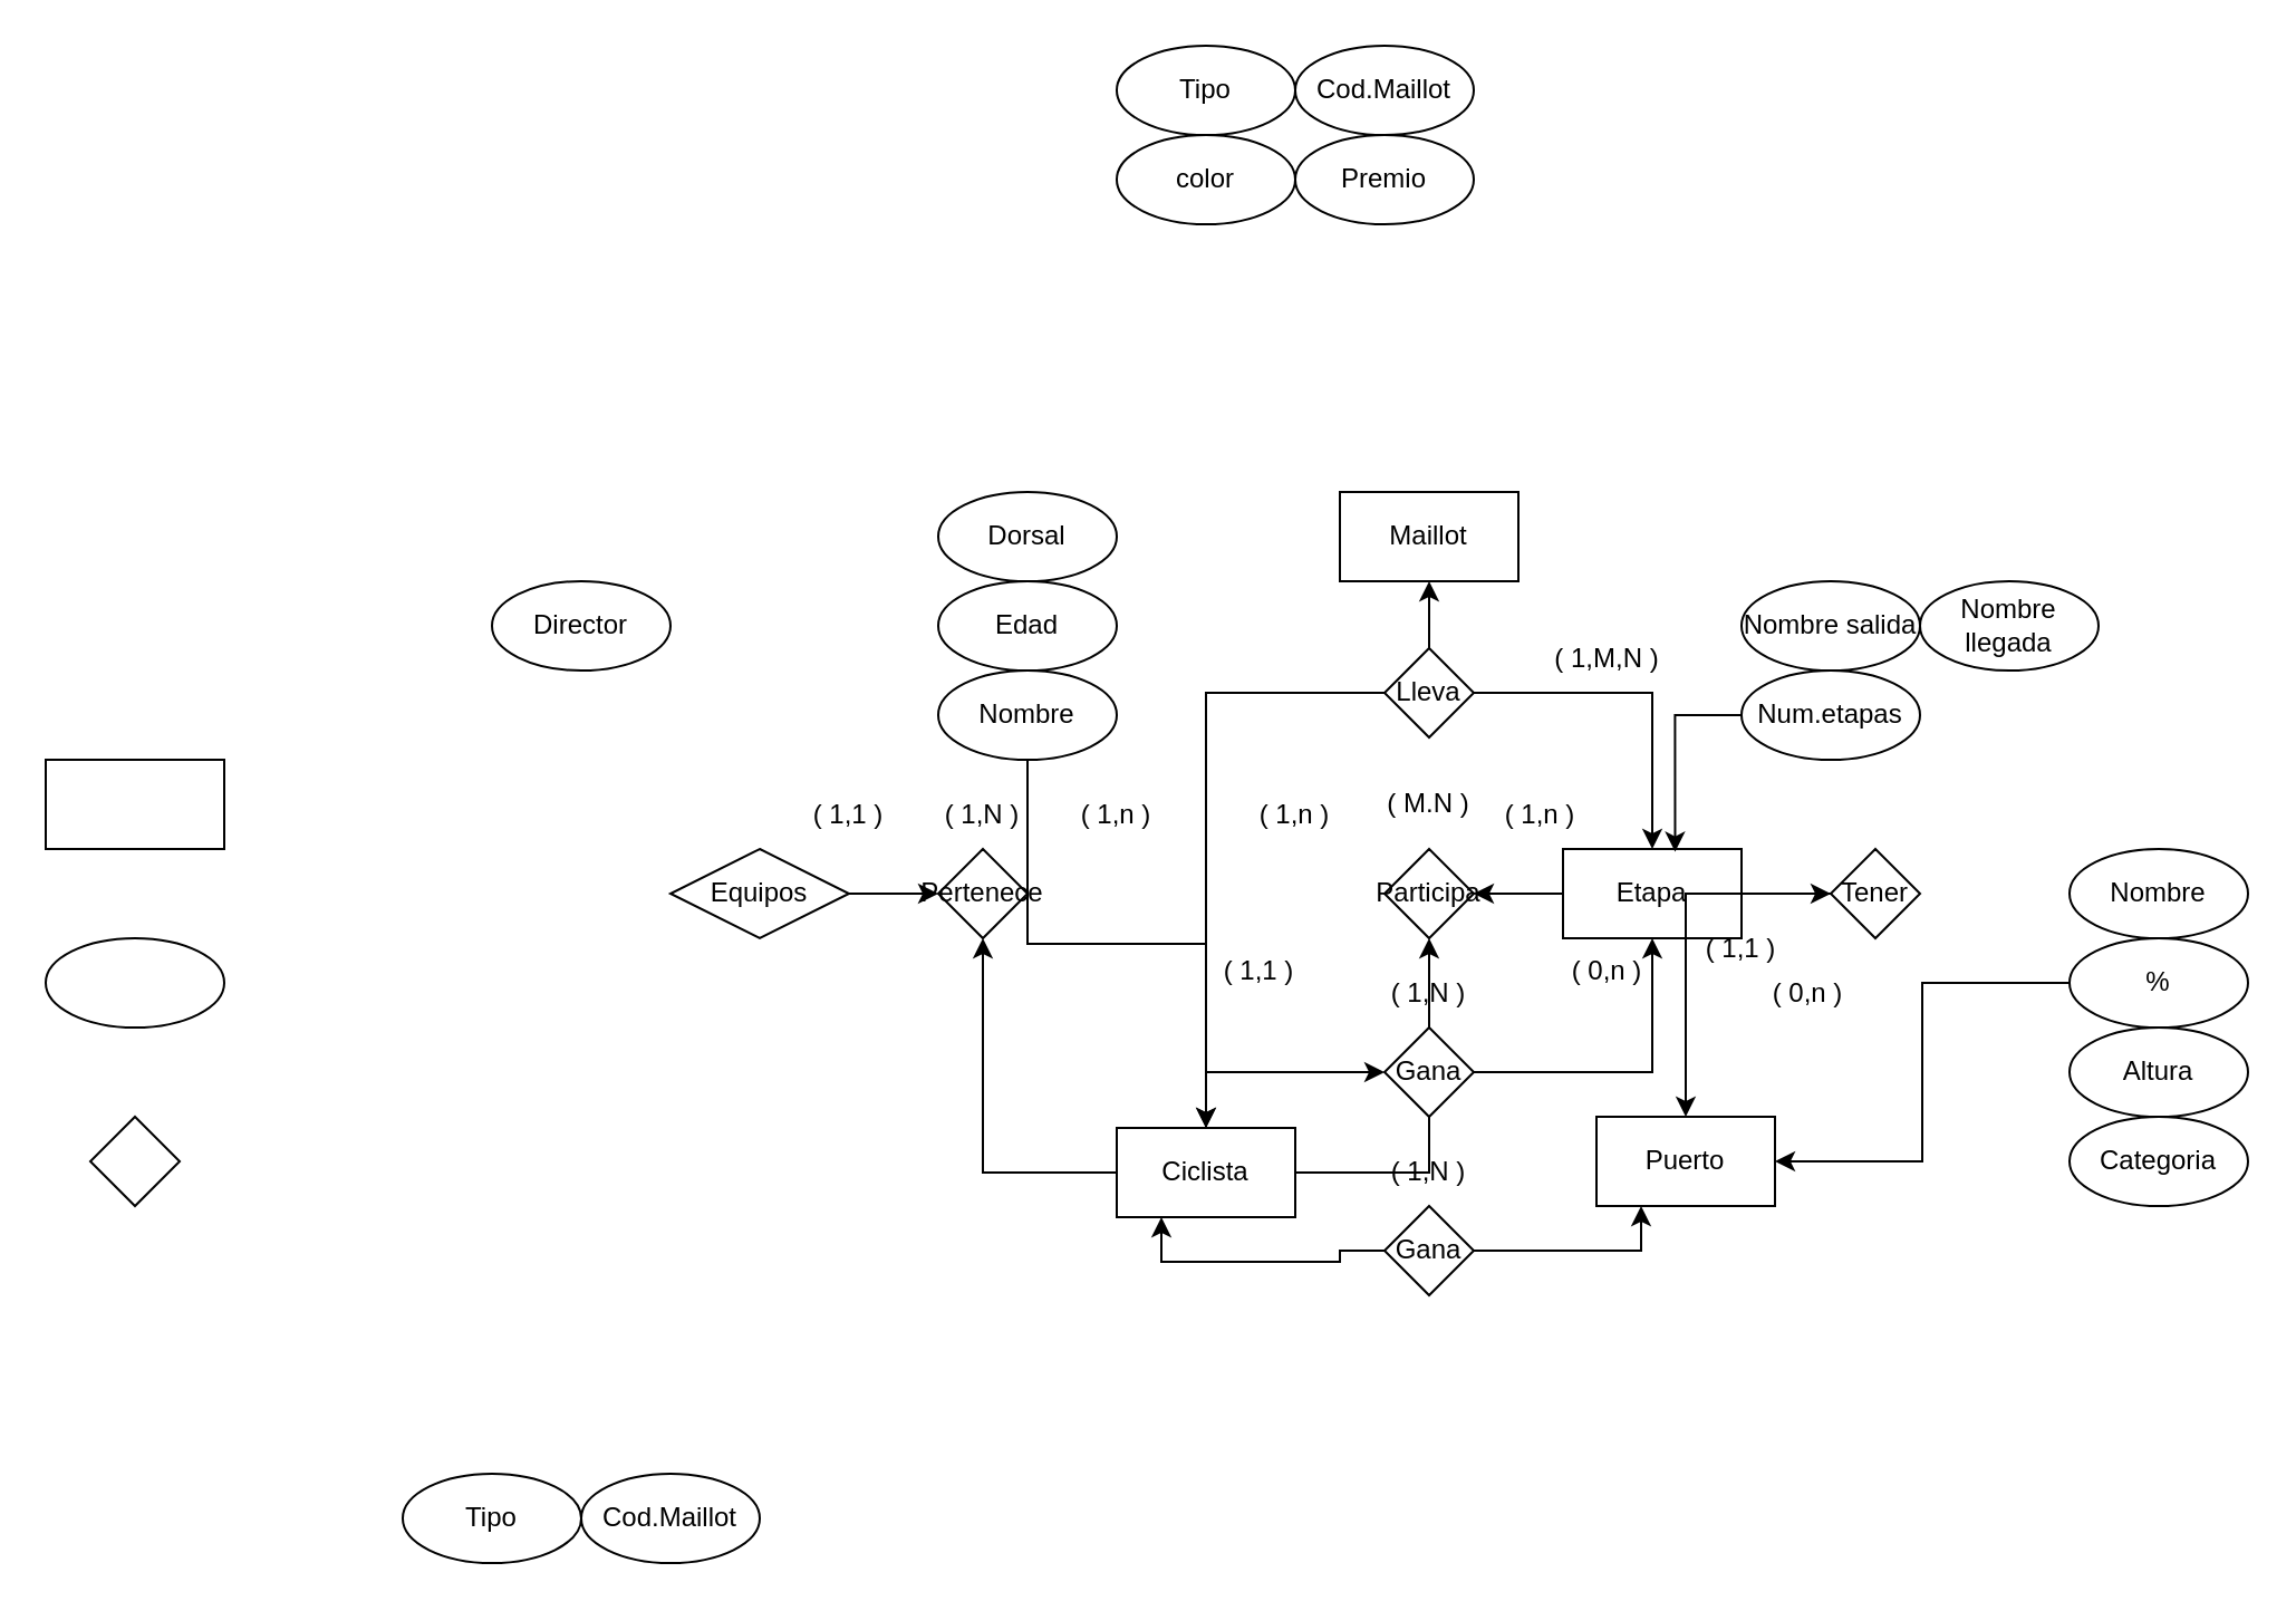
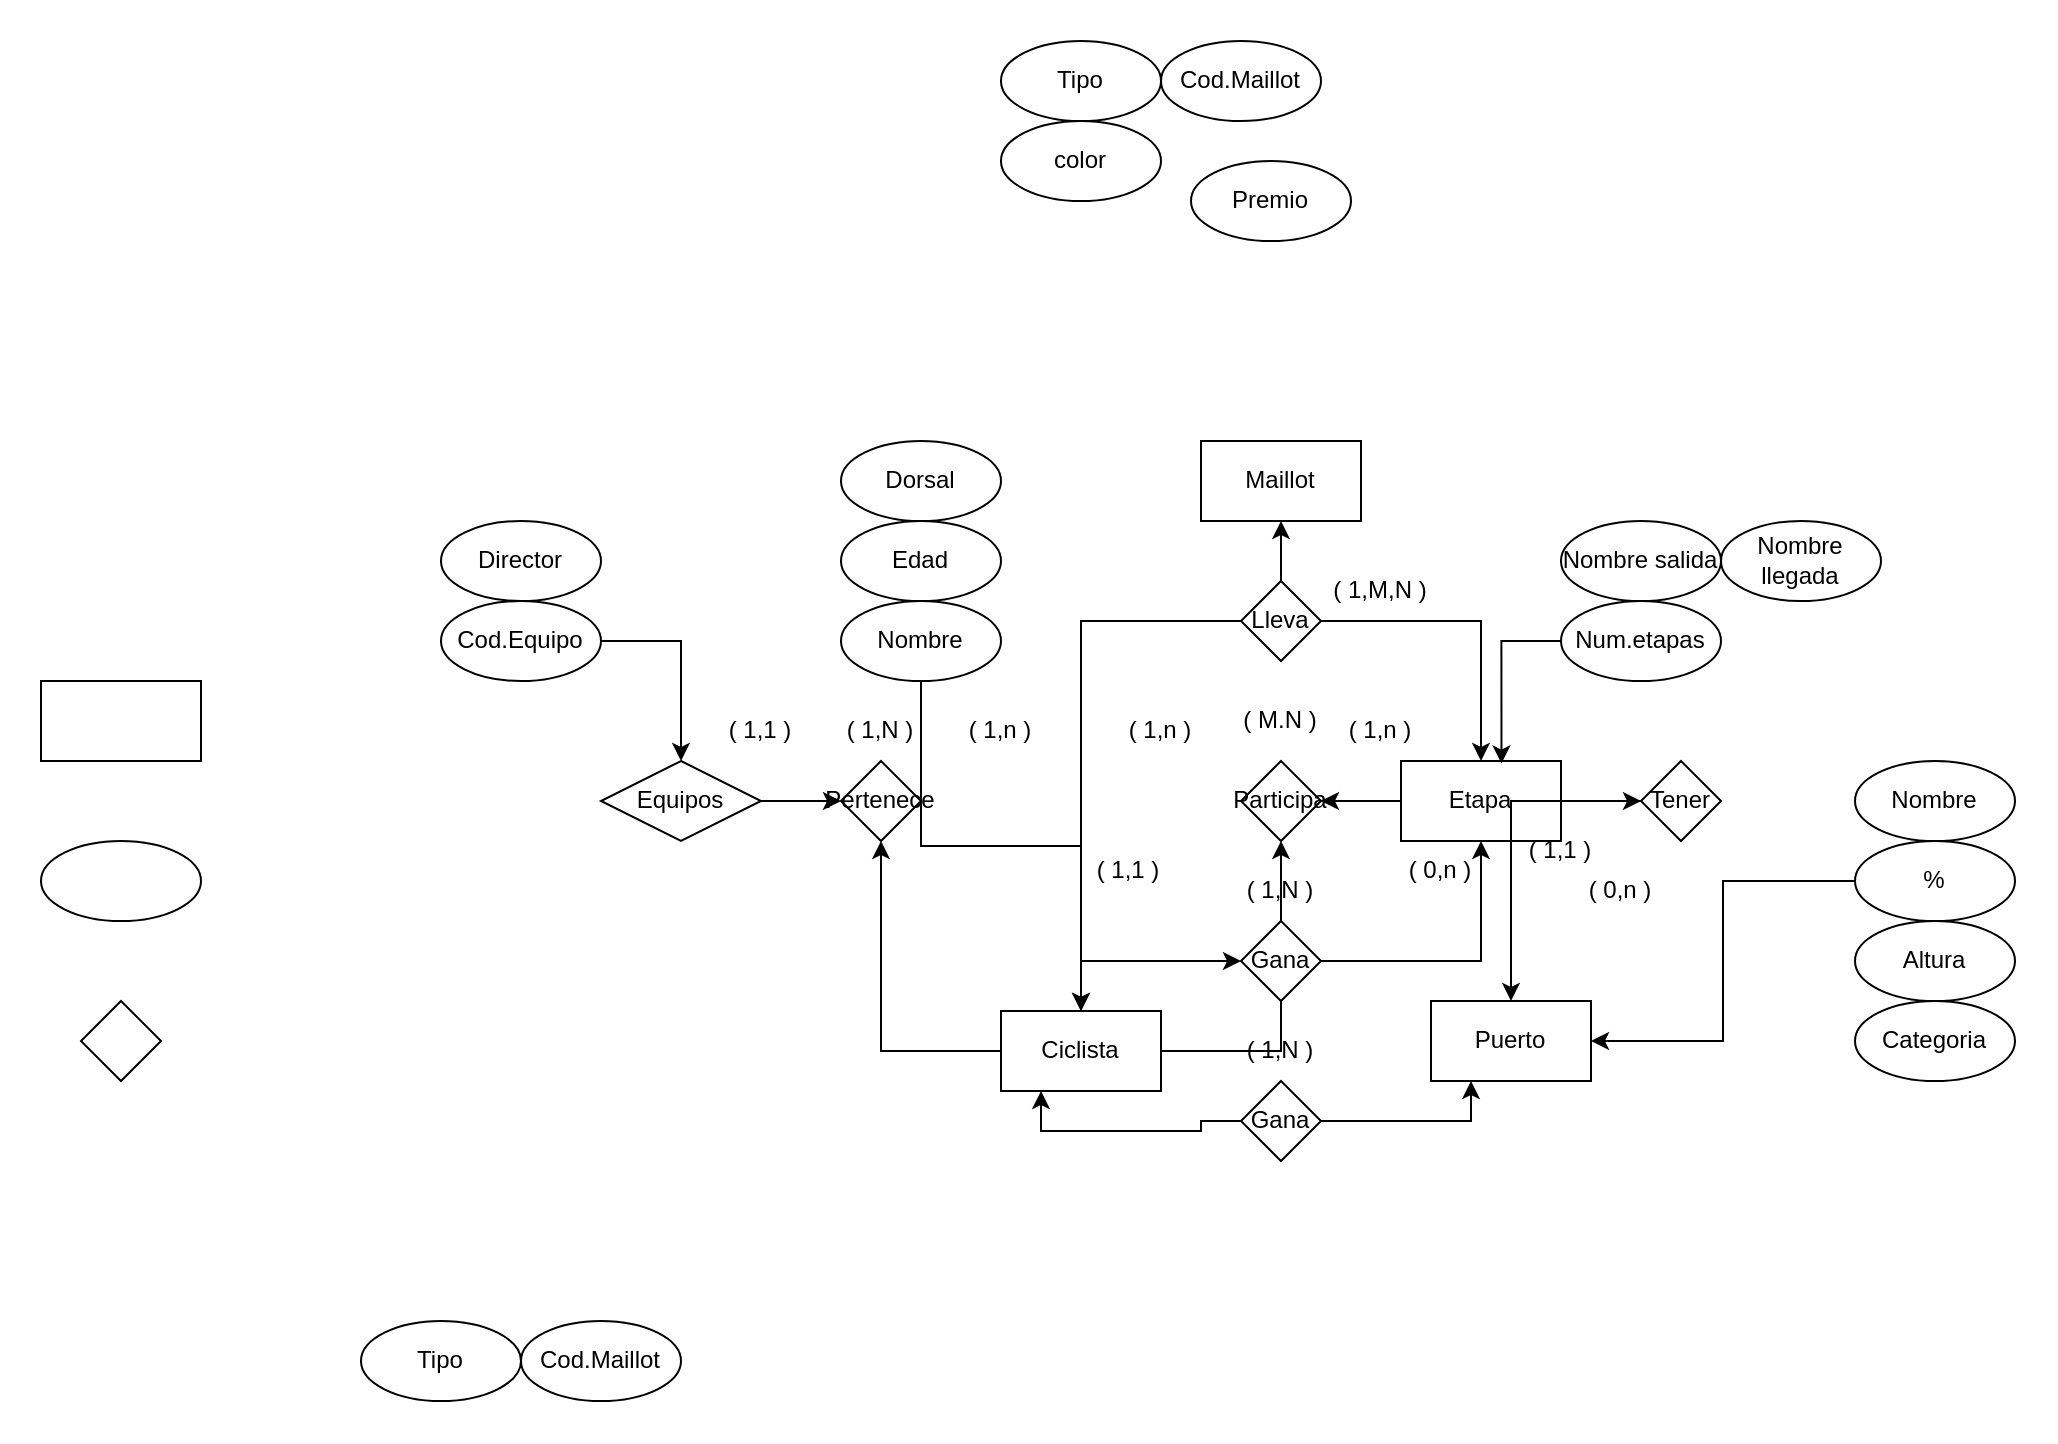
- <mxCell id="57" value="Premio" style="ellipse;whiteSpace=wrap;html=1;" parent="1" vertex="1"><mxGeometry x="580" y="60" width="80" height="40" as="geometry" /></mxCell>
+ <mxCell id="57" value="Premio" style="ellipse;whiteSpace=wrap;html=1;" parent="1" vertex="1"><mxGeometry x="595" y="80" width="80" height="40" as="geometry" /></mxCell>
- <mxCell id="7" value="( 1,M,N )" style="text;html=1;strokeColor=none;fillColor=none;align=center;verticalAlign=middle;whiteSpace=wrap;rounded=0;" parent="1" vertex="1"><mxGeometry x="690" y="280" width="60" height="30" as="geometry" /></mxCell>
+ <mxCell id="7" value="( 1,M,N )" style="text;html=1;strokeColor=none;fillColor=none;align=center;verticalAlign=middle;whiteSpace=wrap;rounded=0;" parent="1" vertex="1"><mxGeometry x="660" y="280" width="60" height="30" as="geometry" /></mxCell>
+ <mxCell id="16" value="Cod.Equipo" style="ellipse;whiteSpace=wrap;html=1;" parent="1" vertex="1"><mxGeometry x="220" y="300" width="80" height="40" as="geometry" /></mxCell>
+ <mxCell id="15" style="edgeStyle=orthogonalEdgeStyle;rounded=0;orthogonalLoop=1;jettySize=auto;html=1;entryX=0.5;entryY=0;entryDx=0;entryDy=0;" parent="1" source="16" target="4" edge="1"><mxGeometry relative="1" as="geometry"><Array as="points"><mxPoint x="340" y="320" /></Array></mxGeometry></mxCell>
